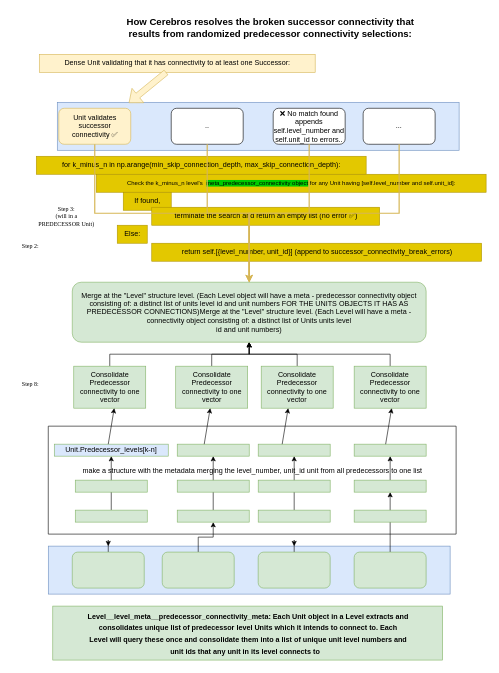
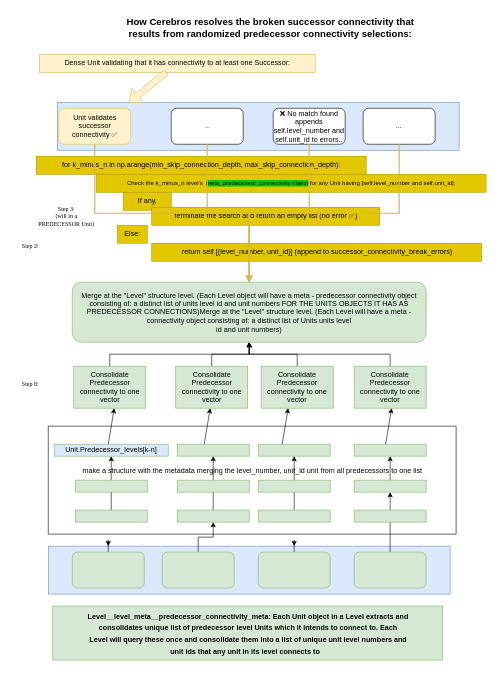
- <mxCell id="52" value="If found, " style="text;html=1;align=center;verticalAlign=middle;resizable=0;points=[];autosize=1;strokeColor=#B09500;fillColor=#e3c800;fontColor=#000000;" vertex="1" parent="1"><mxGeometry x="205" y="320" width="80" height="30" as="geometry" /></mxCell>
+ <mxCell id="52" value="If any, " style="text;html=1;align=center;verticalAlign=middle;resizable=0;points=[];autosize=1;strokeColor=#B09500;fillColor=#e3c800;fontColor=#000000;" vertex="1" parent="1"><mxGeometry x="205" y="320" width="80" height="30" as="geometry" /></mxCell>
